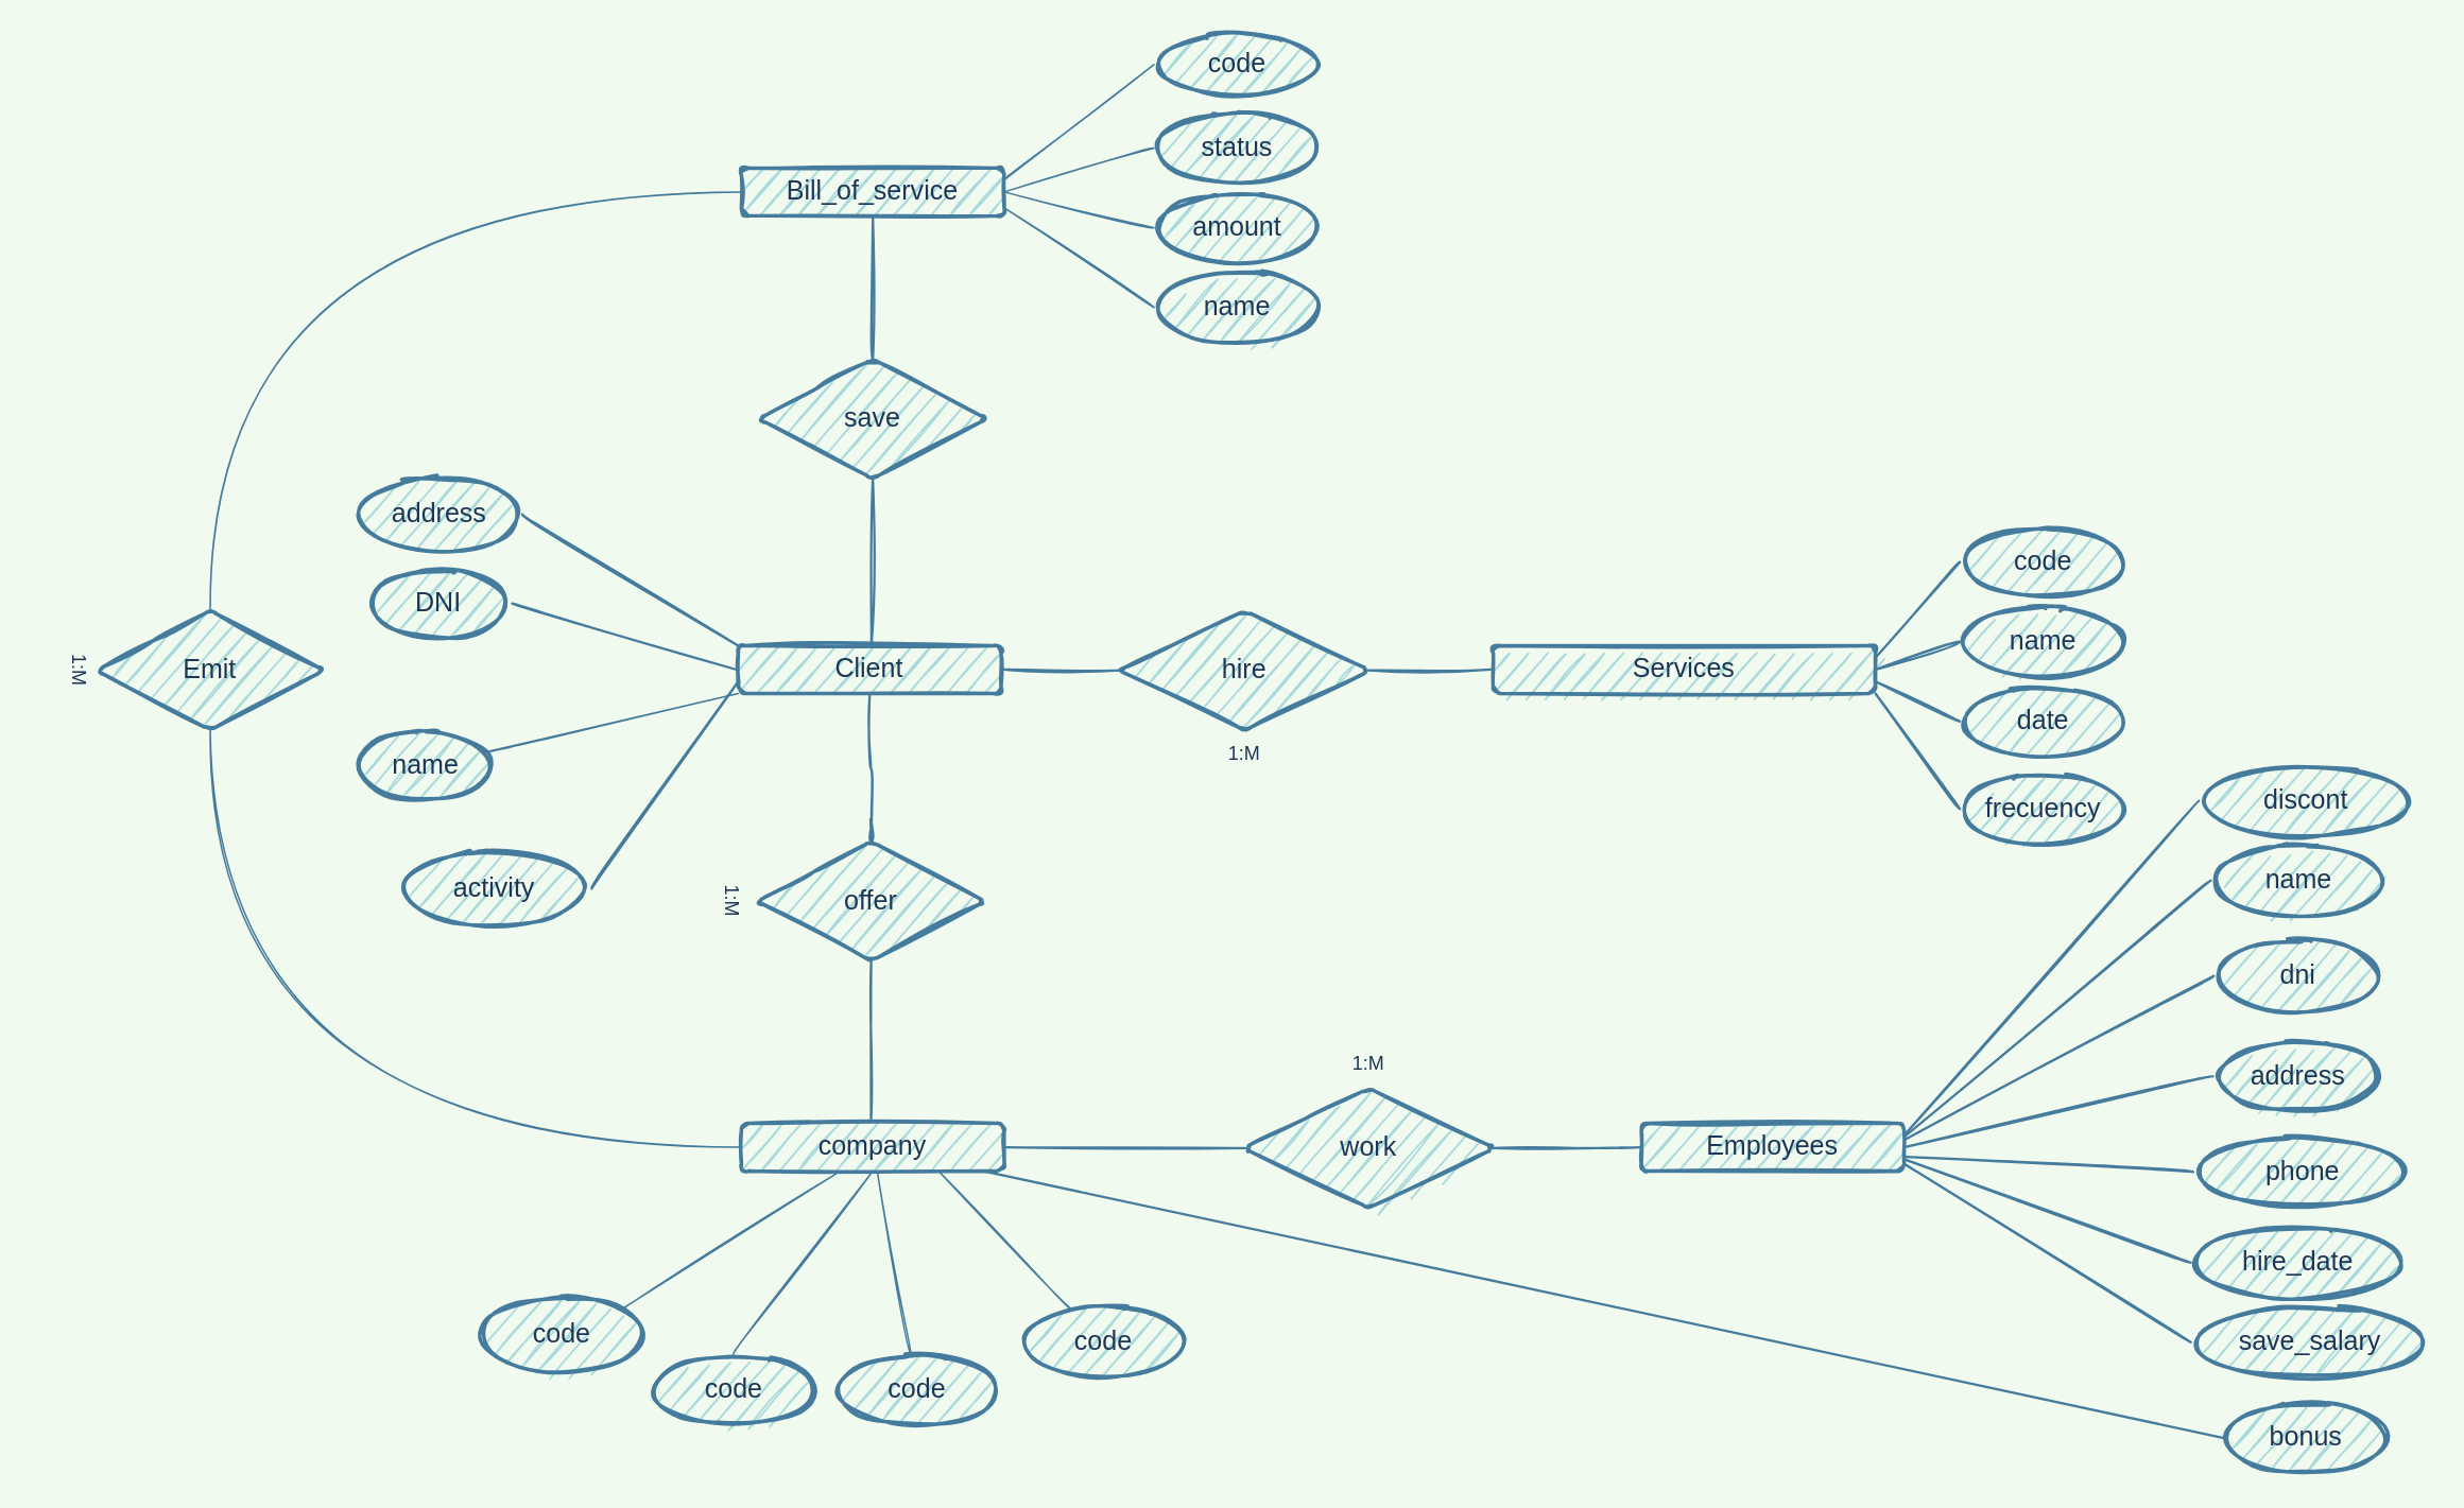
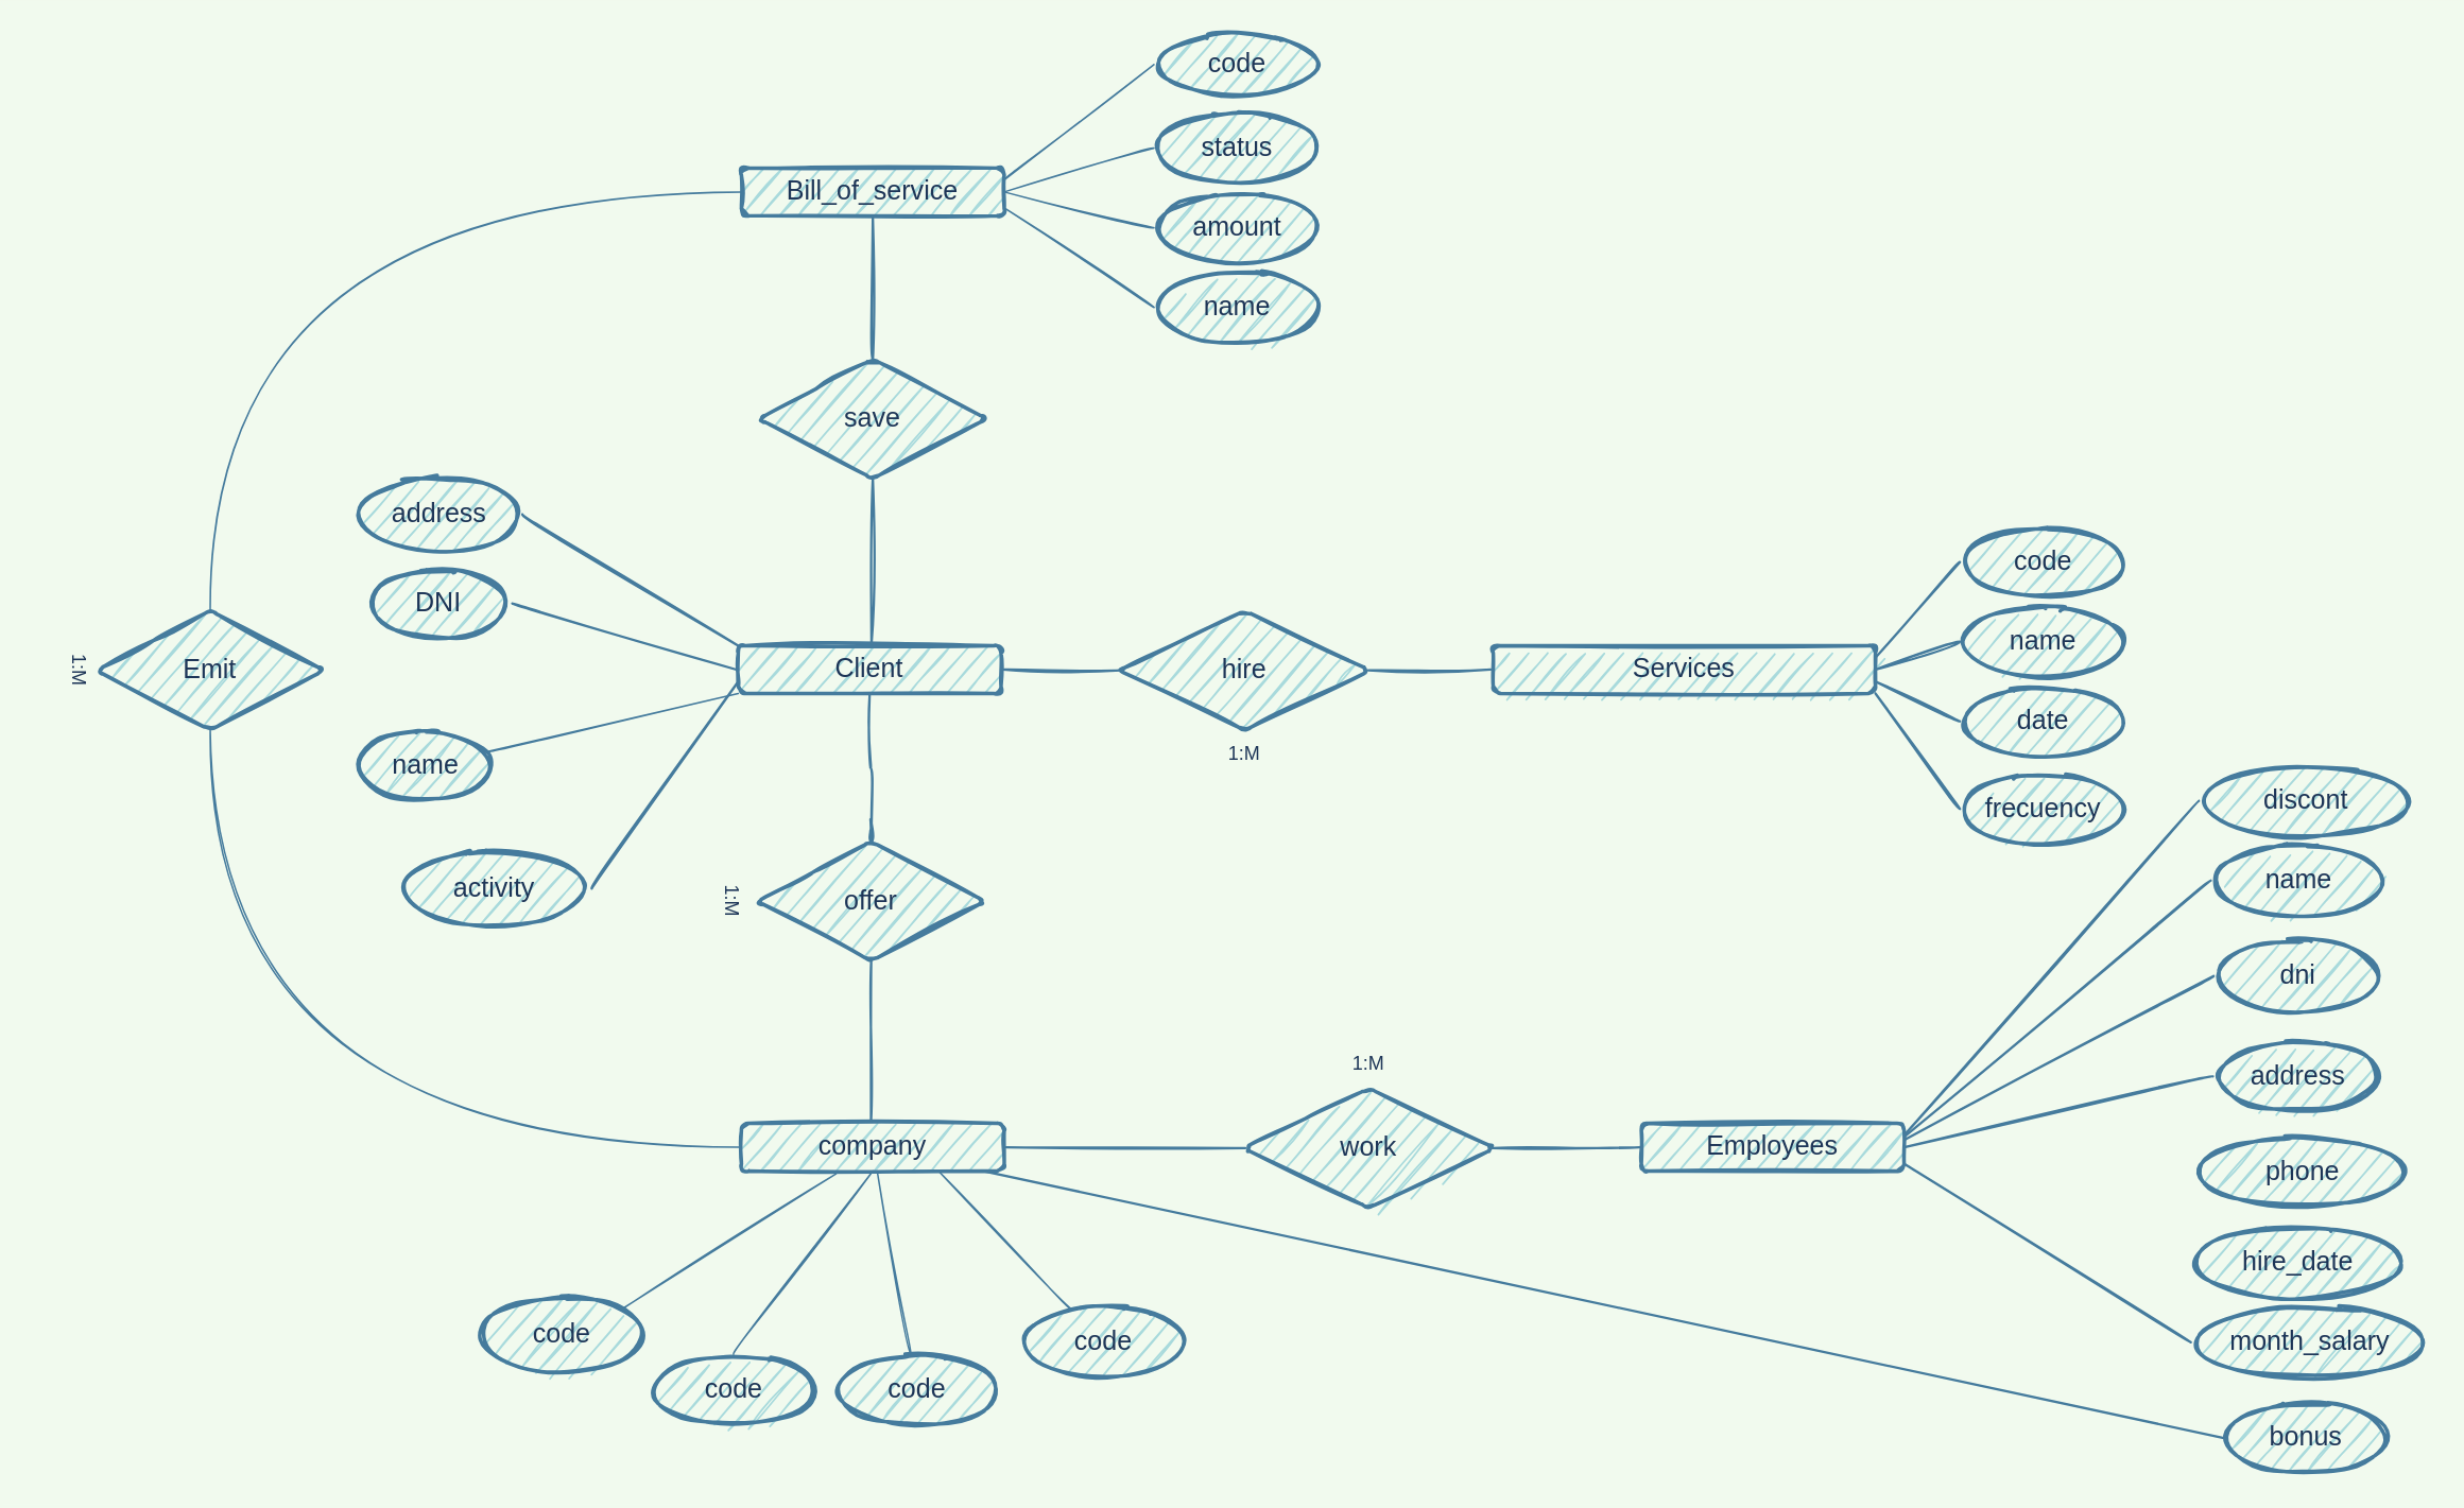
- <mxCell id="26" value="" style="html=1;jettySize=18;whiteSpace=wrap;fontSize=13;strokeColor=#457B9D;strokeWidth=1.5;rounded=1;arcSize=12;startArrow=none;endArrow=none;exitX=-0.008;exitY=0.5;exitPerimeter=0;entryX=1.005;entryY=0.703;entryDx=0;entryDy=0;entryPerimeter=0;fontColor=#1D3557;curved=1;sketch=1;labelBackgroundColor=#F1FAEE;" edge="1" parent="1" source="25" target="15"><mxGeometry width="100" height="100" relative="1" as="geometry"><mxPoint x="1200" y="730" as="targetPoint" /></mxGeometry></mxCell>
- <mxCell id="36" value="" style="html=1;jettySize=18;whiteSpace=wrap;fontSize=13;strokeColor=#457B9D;strokeWidth=1.5;rounded=1;arcSize=12;startArrow=none;endArrow=none;exitX=0;exitY=0.5;entryX=1;entryY=0.75;exitDx=0;exitDy=0;entryDx=0;entryDy=0;fontColor=#1D3557;curved=1;sketch=1;labelBackgroundColor=#F1FAEE;" edge="1" parent="1" source="32" target="15"><mxGeometry width="100" height="100" relative="1" as="geometry" /></mxCell>
- <mxCell id="29" value="save_salary" style="html=1;overflow=block;blockSpacing=1;whiteSpace=wrap;ellipse;fontSize=16.7;fontColor=#1D3557;align=center;spacing=3.8;strokeColor=#457B9D;strokeOpacity=100;rounded=1;absoluteArcSize=1;arcSize=9;strokeWidth=2.3;fillColor=#A8DADC;sketch=1;" vertex="1" parent="1"><mxGeometry x="1375" y="820" width="150" height="45" as="geometry" /></mxCell>
+ <mxCell id="29" value="month_salary" style="html=1;overflow=block;blockSpacing=1;whiteSpace=wrap;ellipse;fontSize=16.7;fontColor=#1D3557;align=center;spacing=3.8;strokeColor=#457B9D;strokeOpacity=100;rounded=1;absoluteArcSize=1;arcSize=9;strokeWidth=2.3;fillColor=#A8DADC;sketch=1;" vertex="1" parent="1"><mxGeometry x="1375" y="820" width="150" height="45" as="geometry" /></mxCell>
